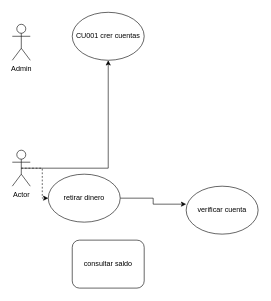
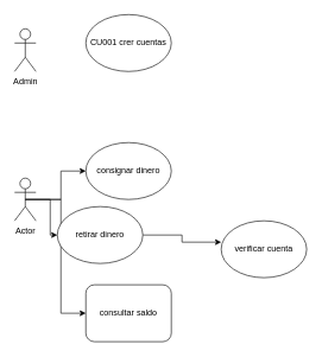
+ <mxCell id="2" style="edgeStyle=orthogonalEdgeStyle;rounded=0;orthogonalLoop=1;jettySize=auto;html=1;exitX=0.5;exitY=0.5;exitDx=0;exitDy=0;exitPerimeter=0;" edge="1" parent="1" source="5" target="6"><mxGeometry relative="1" as="geometry" /></mxCell>
+ <mxCell id="6" value="consignar dinero" style="ellipse;whiteSpace=wrap;html=1;" vertex="1" parent="1"><mxGeometry x="120" y="200" width="120" height="80" as="geometry" /></mxCell>
- <mxCell id="4" style="edgeStyle=orthogonalEdgeStyle;rounded=0;orthogonalLoop=1;jettySize=auto;html=1;exitX=0.5;exitY=0.5;exitDx=0;exitDy=0;exitPerimeter=0;" edge="1" parent="1" source="5" target="12"><mxGeometry relative="1" as="geometry" /></mxCell>
+ <mxCell id="4" style="edgeStyle=orthogonalEdgeStyle;rounded=0;orthogonalLoop=1;jettySize=auto;html=1;exitX=0.5;exitY=0.5;exitDx=0;exitDy=0;exitPerimeter=0;entryX=0;entryY=0.5;entryDx=0;entryDy=0;" edge="1" parent="1" source="5" target="9"><mxGeometry relative="1" as="geometry" /></mxCell>
- <mxCell id="3" style="edgeStyle=orthogonalEdgeStyle;rounded=0;orthogonalLoop=1;jettySize=auto;html=1;exitX=0.5;exitY=0.5;exitDx=0;exitDy=0;exitPerimeter=0;dashed=1;" edge="1" parent="1" source="5" target="8"><mxGeometry relative="1" as="geometry" /></mxCell>
+ <mxCell id="3" style="edgeStyle=orthogonalEdgeStyle;rounded=0;orthogonalLoop=1;jettySize=auto;html=1;exitX=0.5;exitY=0.5;exitDx=0;exitDy=0;exitPerimeter=0;" edge="1" parent="1" source="5" target="8"><mxGeometry relative="1" as="geometry" /></mxCell>
